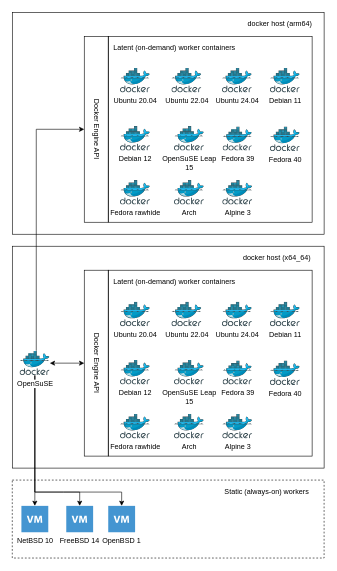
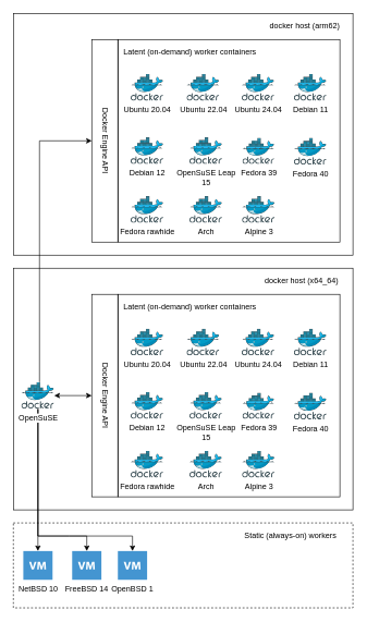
- <mxCell id="39" value="docker host (arm64)" style="text;html=1;strokeColor=none;fillColor=none;align=center;verticalAlign=middle;rounded=0;" vertex="1" parent="1"><mxGeometry x="412.4" y="30" width="107.6" height="20" as="geometry" /></mxCell>
+ <mxCell id="39" value="docker host (arm62)" style="text;html=1;strokeColor=none;fillColor=none;align=center;verticalAlign=middle;rounded=0;" vertex="1" parent="1"><mxGeometry x="412.4" y="30" width="107.6" height="20" as="geometry" /></mxCell>
